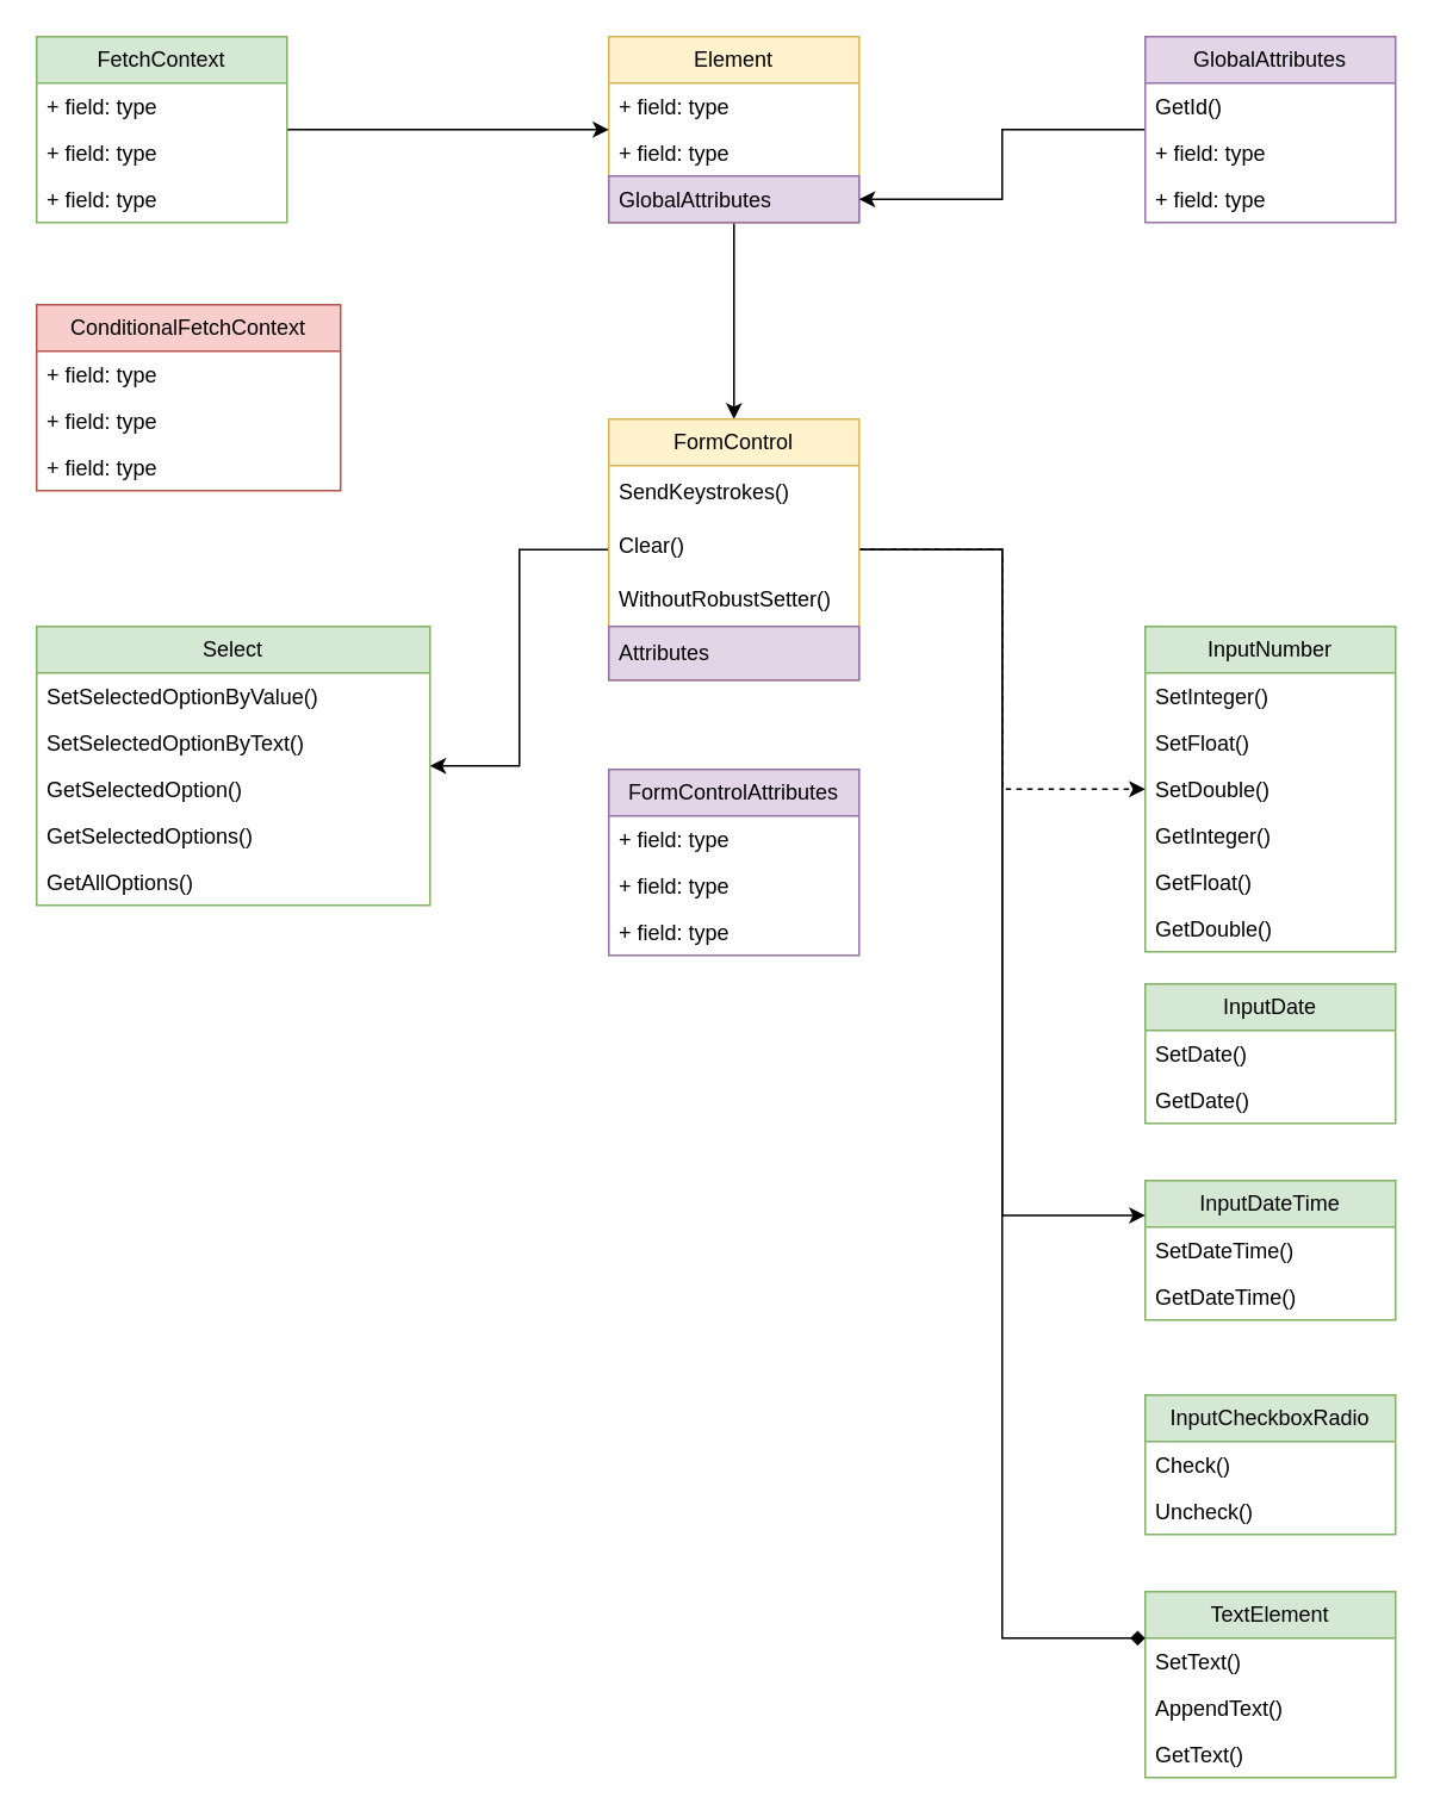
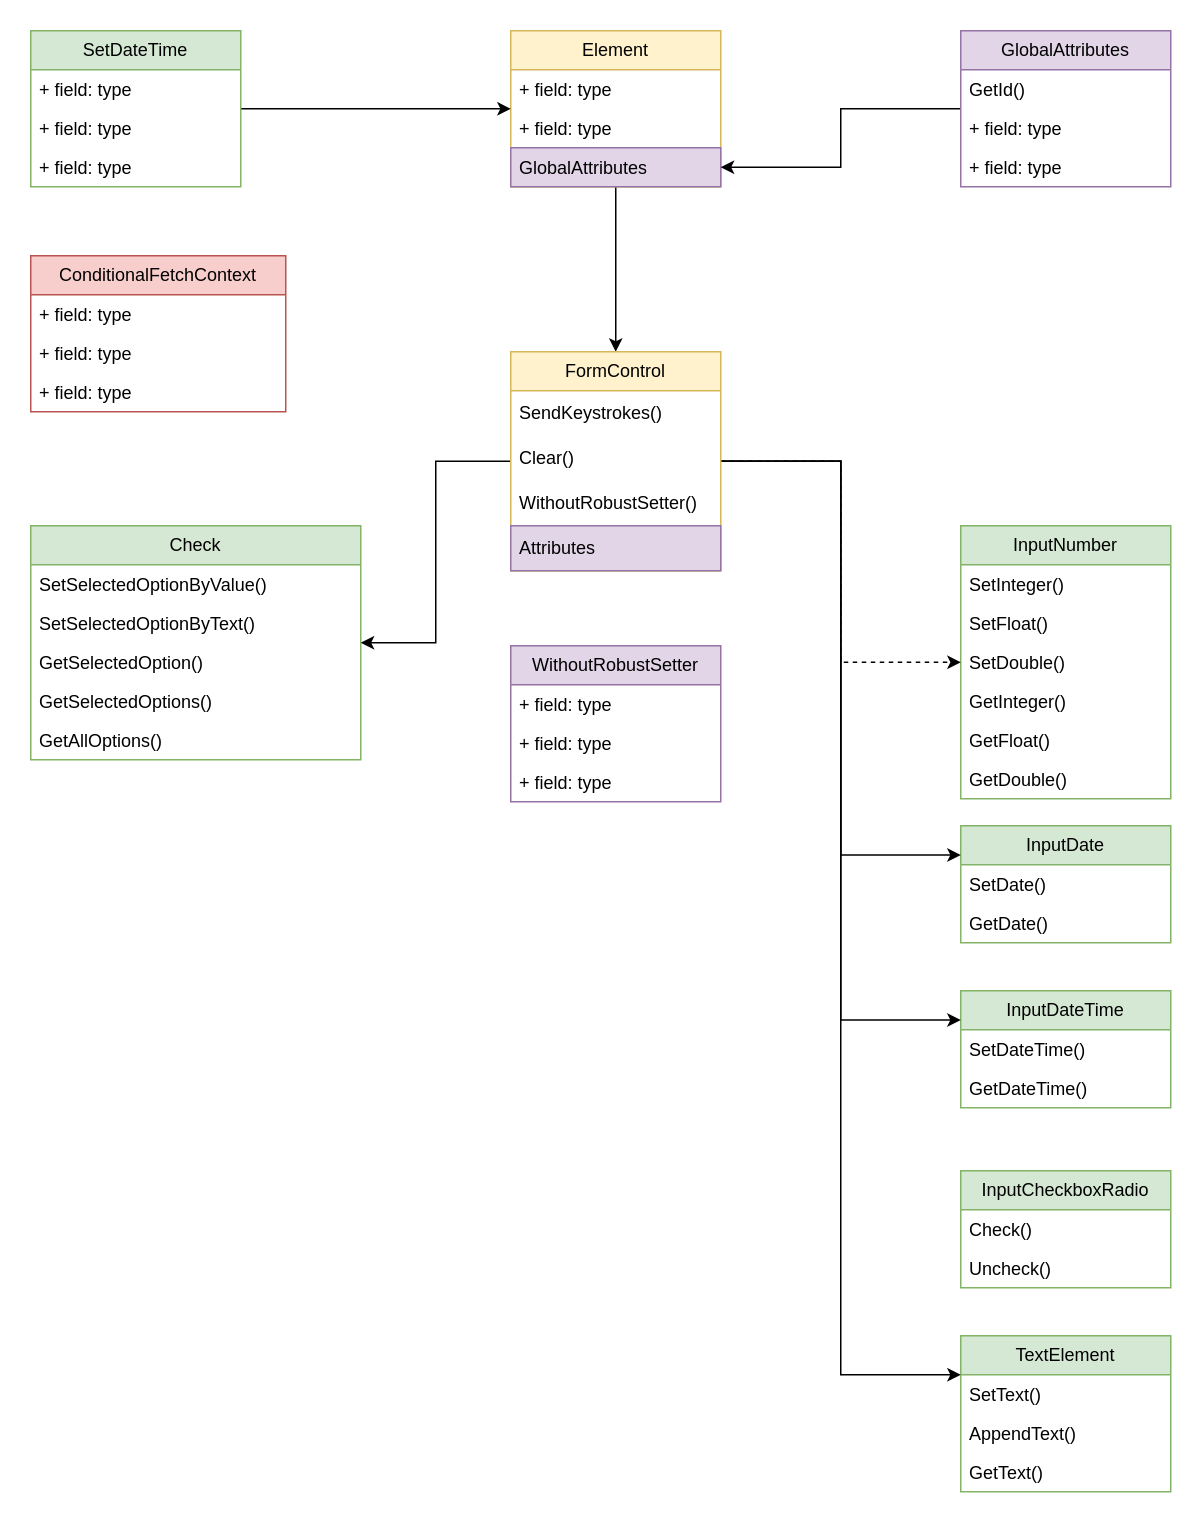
- <mxCell id="53" value="FetchContext" style="swimlane;fontStyle=0;childLayout=stackLayout;horizontal=1;startSize=26;fillColor=#d5e8d4;horizontalStack=0;resizeParent=1;resizeParentMax=0;resizeLast=0;collapsible=1;marginBottom=0;whiteSpace=wrap;html=1;strokeColor=#82b366;" parent="1" vertex="1"><mxGeometry x="20" y="20" width="140" height="104" as="geometry" /></mxCell>
+ <mxCell id="53" value="SetDateTime" style="swimlane;fontStyle=0;childLayout=stackLayout;horizontal=1;startSize=26;fillColor=#d5e8d4;horizontalStack=0;resizeParent=1;resizeParentMax=0;resizeLast=0;collapsible=1;marginBottom=0;whiteSpace=wrap;html=1;strokeColor=#82b366;" parent="1" vertex="1"><mxGeometry x="20" y="20" width="140" height="104" as="geometry" /></mxCell>
- <mxCell id="18" value="Select" style="swimlane;fontStyle=0;childLayout=stackLayout;horizontal=1;startSize=26;fillColor=#d5e8d4;horizontalStack=0;resizeParent=1;resizeParentMax=0;resizeLast=0;collapsible=1;marginBottom=0;whiteSpace=wrap;html=1;strokeColor=#82b366;" parent="1" vertex="1"><mxGeometry x="20" y="350" width="220" height="156" as="geometry" /></mxCell>
+ <mxCell id="18" value="Check" style="swimlane;fontStyle=0;childLayout=stackLayout;horizontal=1;startSize=26;fillColor=#d5e8d4;horizontalStack=0;resizeParent=1;resizeParentMax=0;resizeLast=0;collapsible=1;marginBottom=0;whiteSpace=wrap;html=1;strokeColor=#82b366;" parent="1" vertex="1"><mxGeometry x="20" y="350" width="220" height="156" as="geometry" /></mxCell>
- <mxCell id="7" value="FormControlAttributes" style="swimlane;fontStyle=0;childLayout=stackLayout;horizontal=1;startSize=26;fillColor=#e1d5e7;horizontalStack=0;resizeParent=1;resizeParentMax=0;resizeLast=0;collapsible=1;marginBottom=0;whiteSpace=wrap;html=1;strokeColor=#9673a6;" parent="1" vertex="1"><mxGeometry x="340" y="430" width="140" height="104" as="geometry" /></mxCell>
+ <mxCell id="7" value="WithoutRobustSetter" style="swimlane;fontStyle=0;childLayout=stackLayout;horizontal=1;startSize=26;fillColor=#e1d5e7;horizontalStack=0;resizeParent=1;resizeParentMax=0;resizeLast=0;collapsible=1;marginBottom=0;whiteSpace=wrap;html=1;strokeColor=#9673a6;" parent="1" vertex="1"><mxGeometry x="340" y="430" width="140" height="104" as="geometry" /></mxCell>
+ <mxCell id="44" style="edgeStyle=orthogonalEdgeStyle;rounded=0;orthogonalLoop=1;jettySize=auto;html=1;entryX=0;entryY=0.25;entryDx=0;entryDy=0;" parent="1" source="47" target="28" edge="1"><mxGeometry relative="1" as="geometry" /></mxCell>
- <mxCell id="46" style="edgeStyle=orthogonalEdgeStyle;rounded=0;orthogonalLoop=1;jettySize=auto;html=1;entryX=0;entryY=0.25;entryDx=0;entryDy=0;endArrow=diamond;" parent="1" source="47" target="24" edge="1"><mxGeometry relative="1" as="geometry" /></mxCell>
+ <mxCell id="46" style="edgeStyle=orthogonalEdgeStyle;rounded=0;orthogonalLoop=1;jettySize=auto;html=1;entryX=0;entryY=0.25;entryDx=0;entryDy=0;" parent="1" source="47" target="24" edge="1"><mxGeometry relative="1" as="geometry" /></mxCell>
